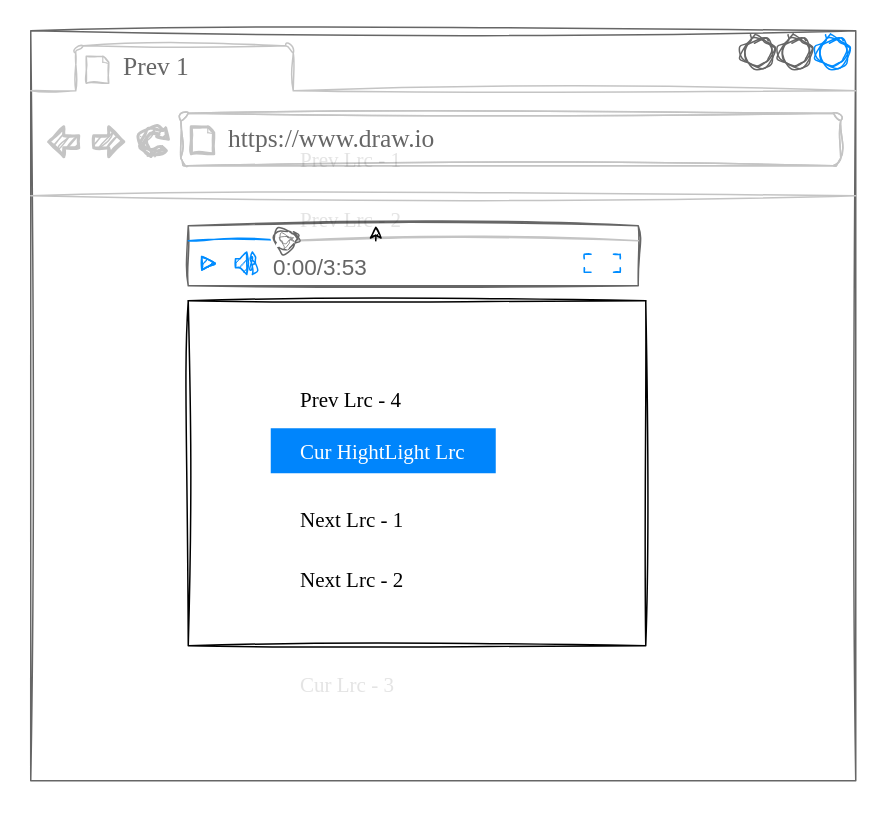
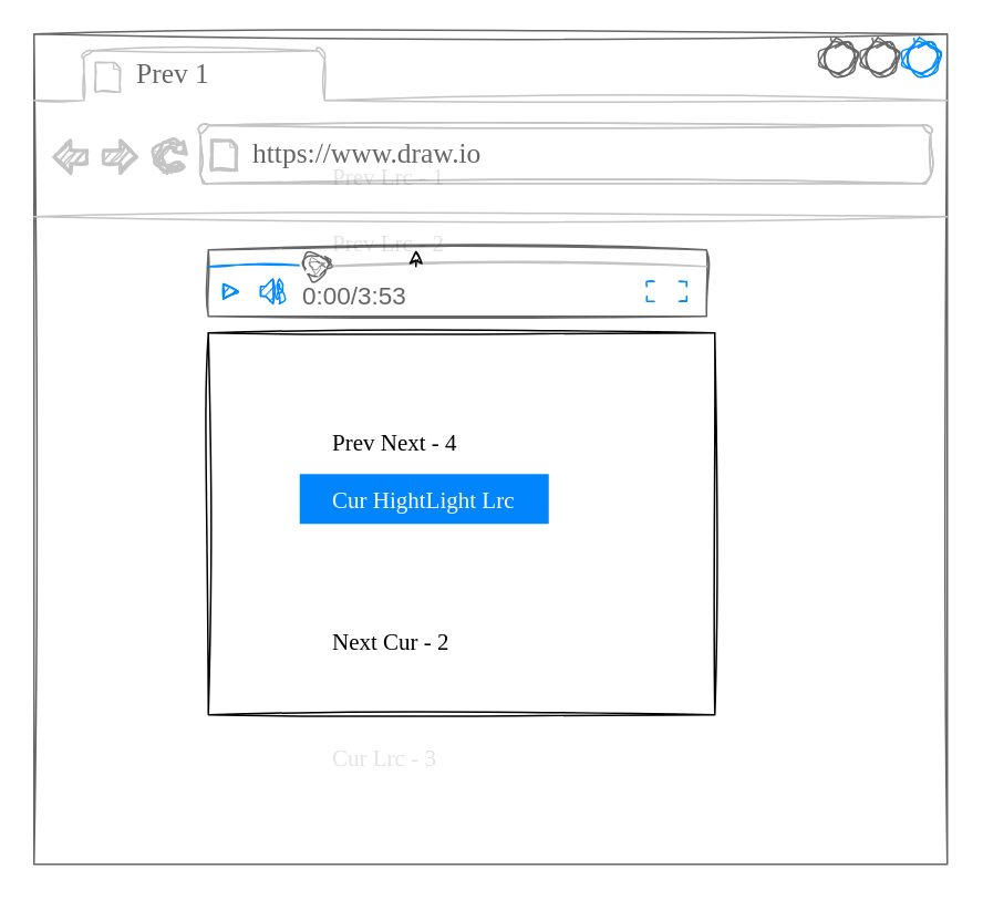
- <mxCell id="12" value="Prev Lrc - 4" style="fillColor=none;strokeColor=none;align=left;spacing=20;fontSize=14;sketch=1;hachureGap=4;jiggle=2;curveFitting=1;fontFamily=Architects Daughter;fontSource=https%3A%2F%2Ffonts.googleapis.com%2Fcss%3Ffamily%3DArchitects%2BDaughter;" vertex="1" parent="9"><mxGeometry y="170" width="150" height="30" as="geometry" /></mxCell>
+ <mxCell id="12" value="Prev Next - 4" style="fillColor=none;strokeColor=none;align=left;spacing=20;fontSize=14;sketch=1;hachureGap=4;jiggle=2;curveFitting=1;fontFamily=Architects Daughter;fontSource=https%3A%2F%2Ffonts.googleapis.com%2Fcss%3Ffamily%3DArchitects%2BDaughter;" vertex="1" parent="9"><mxGeometry y="170" width="150" height="30" as="geometry" /></mxCell>
- <mxCell id="15" value="Next Lrc - 1" style="fillColor=none;strokeColor=none;align=left;spacing=20;fontSize=14;sketch=1;hachureGap=4;jiggle=2;curveFitting=1;fontFamily=Architects Daughter;fontSource=https%3A%2F%2Ffonts.googleapis.com%2Fcss%3Ffamily%3DArchitects%2BDaughter;" vertex="1" parent="9"><mxGeometry y="250" width="150" height="30" as="geometry" /></mxCell>
- <mxCell id="16" value="Next Lrc - 2" style="fillColor=none;strokeColor=none;align=left;spacing=20;fontSize=14;sketch=1;hachureGap=4;jiggle=2;curveFitting=1;fontFamily=Architects Daughter;fontSource=https%3A%2F%2Ffonts.googleapis.com%2Fcss%3Ffamily%3DArchitects%2BDaughter;" vertex="1" parent="9"><mxGeometry y="290" width="150" height="30" as="geometry" /></mxCell>
+ <mxCell id="16" value="Next Cur - 2" style="fillColor=none;strokeColor=none;align=left;spacing=20;fontSize=14;sketch=1;hachureGap=4;jiggle=2;curveFitting=1;fontFamily=Architects Daughter;fontSource=https%3A%2F%2Ffonts.googleapis.com%2Fcss%3Ffamily%3DArchitects%2BDaughter;" vertex="1" parent="9"><mxGeometry y="290" width="150" height="30" as="geometry" /></mxCell>
